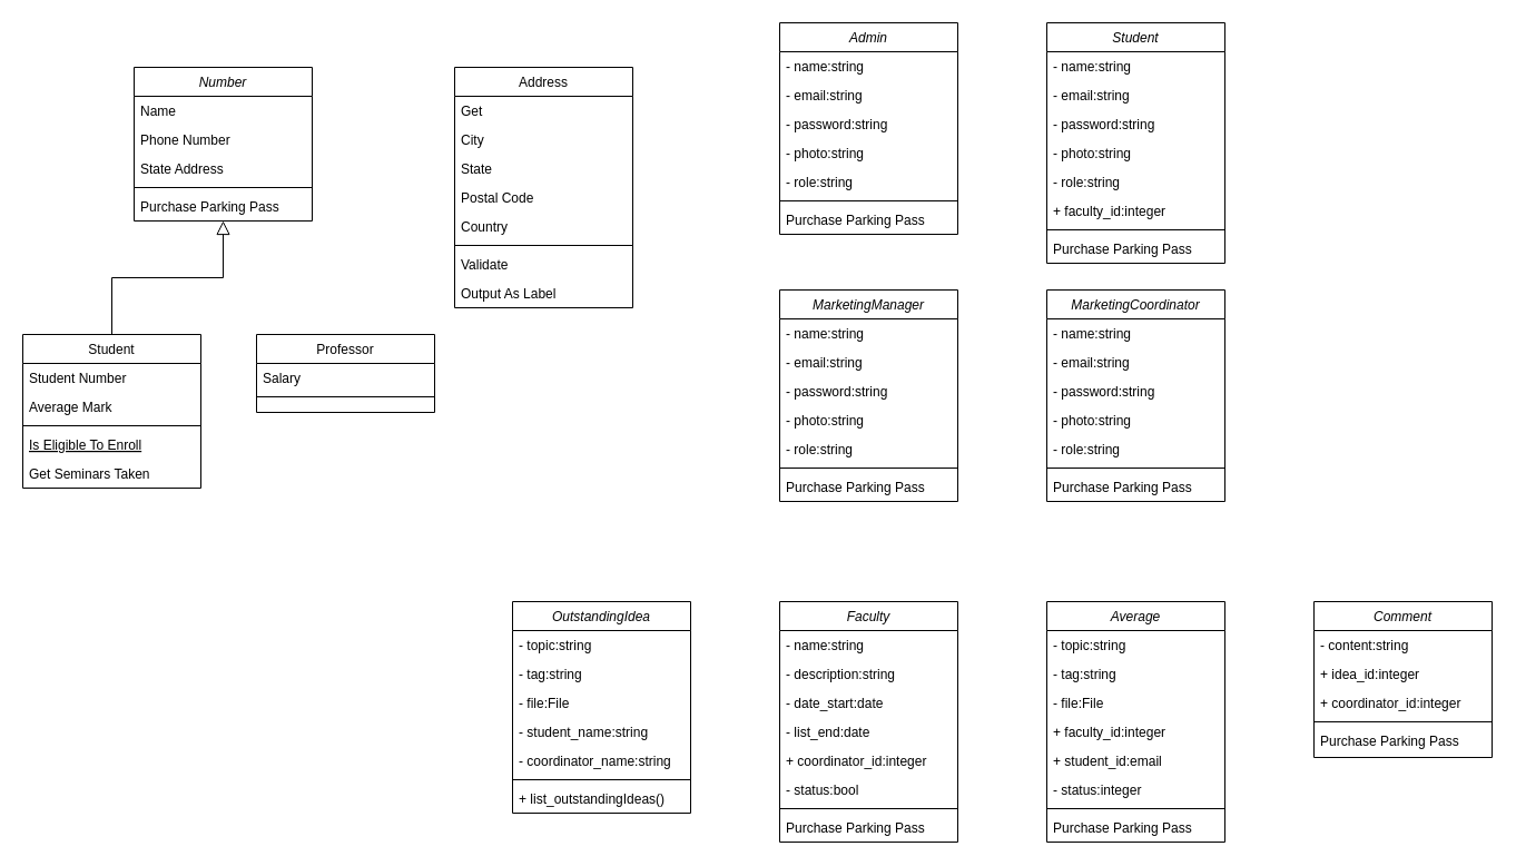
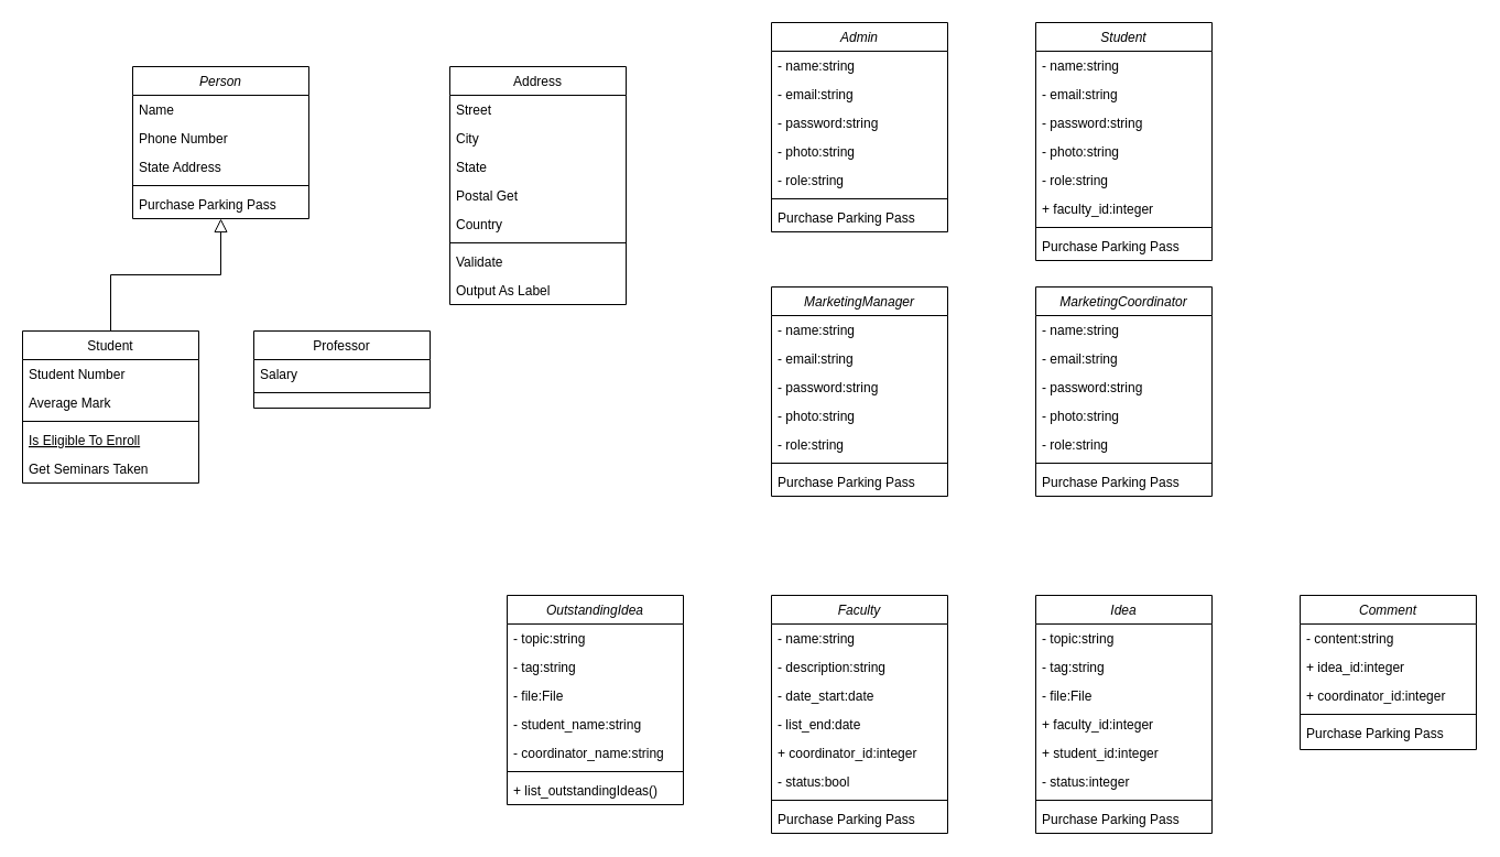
- <mxCell id="2" value="Number" style="swimlane;fontStyle=2;align=center;verticalAlign=top;childLayout=stackLayout;horizontal=1;startSize=26;horizontalStack=0;resizeParent=1;resizeLast=0;collapsible=1;marginBottom=0;rounded=0;shadow=0;strokeWidth=1;" parent="1" vertex="1"><mxGeometry x="120" y="60" width="160" height="138" as="geometry"><mxRectangle x="230" y="140" width="160" height="26" as="alternateBounds" /></mxGeometry></mxCell>
+ <mxCell id="2" value="Person" style="swimlane;fontStyle=2;align=center;verticalAlign=top;childLayout=stackLayout;horizontal=1;startSize=26;horizontalStack=0;resizeParent=1;resizeLast=0;collapsible=1;marginBottom=0;rounded=0;shadow=0;strokeWidth=1;" parent="1" vertex="1"><mxGeometry x="120" y="60" width="160" height="138" as="geometry"><mxRectangle x="230" y="140" width="160" height="26" as="alternateBounds" /></mxGeometry></mxCell>
- <mxCell id="19" value="Get" style="text;align=left;verticalAlign=top;spacingLeft=4;spacingRight=4;overflow=hidden;rotatable=0;points=[[0,0.5],[1,0.5]];portConstraint=eastwest;" parent="18" vertex="1"><mxGeometry y="26" width="160" height="26" as="geometry" /></mxCell>
+ <mxCell id="19" value="Street" style="text;align=left;verticalAlign=top;spacingLeft=4;spacingRight=4;overflow=hidden;rotatable=0;points=[[0,0.5],[1,0.5]];portConstraint=eastwest;" parent="18" vertex="1"><mxGeometry y="26" width="160" height="26" as="geometry" /></mxCell>
- <mxCell id="22" value="Postal Code" style="text;align=left;verticalAlign=top;spacingLeft=4;spacingRight=4;overflow=hidden;rotatable=0;points=[[0,0.5],[1,0.5]];portConstraint=eastwest;rounded=0;shadow=0;html=0;" parent="18" vertex="1"><mxGeometry y="104" width="160" height="26" as="geometry" /></mxCell>
+ <mxCell id="22" value="Postal Get" style="text;align=left;verticalAlign=top;spacingLeft=4;spacingRight=4;overflow=hidden;rotatable=0;points=[[0,0.5],[1,0.5]];portConstraint=eastwest;rounded=0;shadow=0;html=0;" parent="18" vertex="1"><mxGeometry y="104" width="160" height="26" as="geometry" /></mxCell>
- <mxCell id="69" value="Average" style="swimlane;fontStyle=2;align=center;verticalAlign=top;childLayout=stackLayout;horizontal=1;startSize=26;horizontalStack=0;resizeParent=1;resizeLast=0;collapsible=1;marginBottom=0;rounded=0;shadow=0;strokeWidth=1;" parent="1" vertex="1"><mxGeometry x="940" y="540" width="160" height="216" as="geometry"><mxRectangle x="230" y="140" width="160" height="26" as="alternateBounds" /></mxGeometry></mxCell>
+ <mxCell id="69" value="Idea" style="swimlane;fontStyle=2;align=center;verticalAlign=top;childLayout=stackLayout;horizontal=1;startSize=26;horizontalStack=0;resizeParent=1;resizeLast=0;collapsible=1;marginBottom=0;rounded=0;shadow=0;strokeWidth=1;" parent="1" vertex="1"><mxGeometry x="940" y="540" width="160" height="216" as="geometry"><mxRectangle x="230" y="140" width="160" height="26" as="alternateBounds" /></mxGeometry></mxCell>
- <mxCell id="74" value="+ student_id:email" style="text;align=left;verticalAlign=top;spacingLeft=4;spacingRight=4;overflow=hidden;rotatable=0;points=[[0,0.5],[1,0.5]];portConstraint=eastwest;rounded=0;shadow=0;html=0;" parent="69" vertex="1"><mxGeometry y="130" width="160" height="26" as="geometry" /></mxCell>
+ <mxCell id="74" value="+ student_id:integer" style="text;align=left;verticalAlign=top;spacingLeft=4;spacingRight=4;overflow=hidden;rotatable=0;points=[[0,0.5],[1,0.5]];portConstraint=eastwest;rounded=0;shadow=0;html=0;" parent="69" vertex="1"><mxGeometry y="130" width="160" height="26" as="geometry" /></mxCell>
